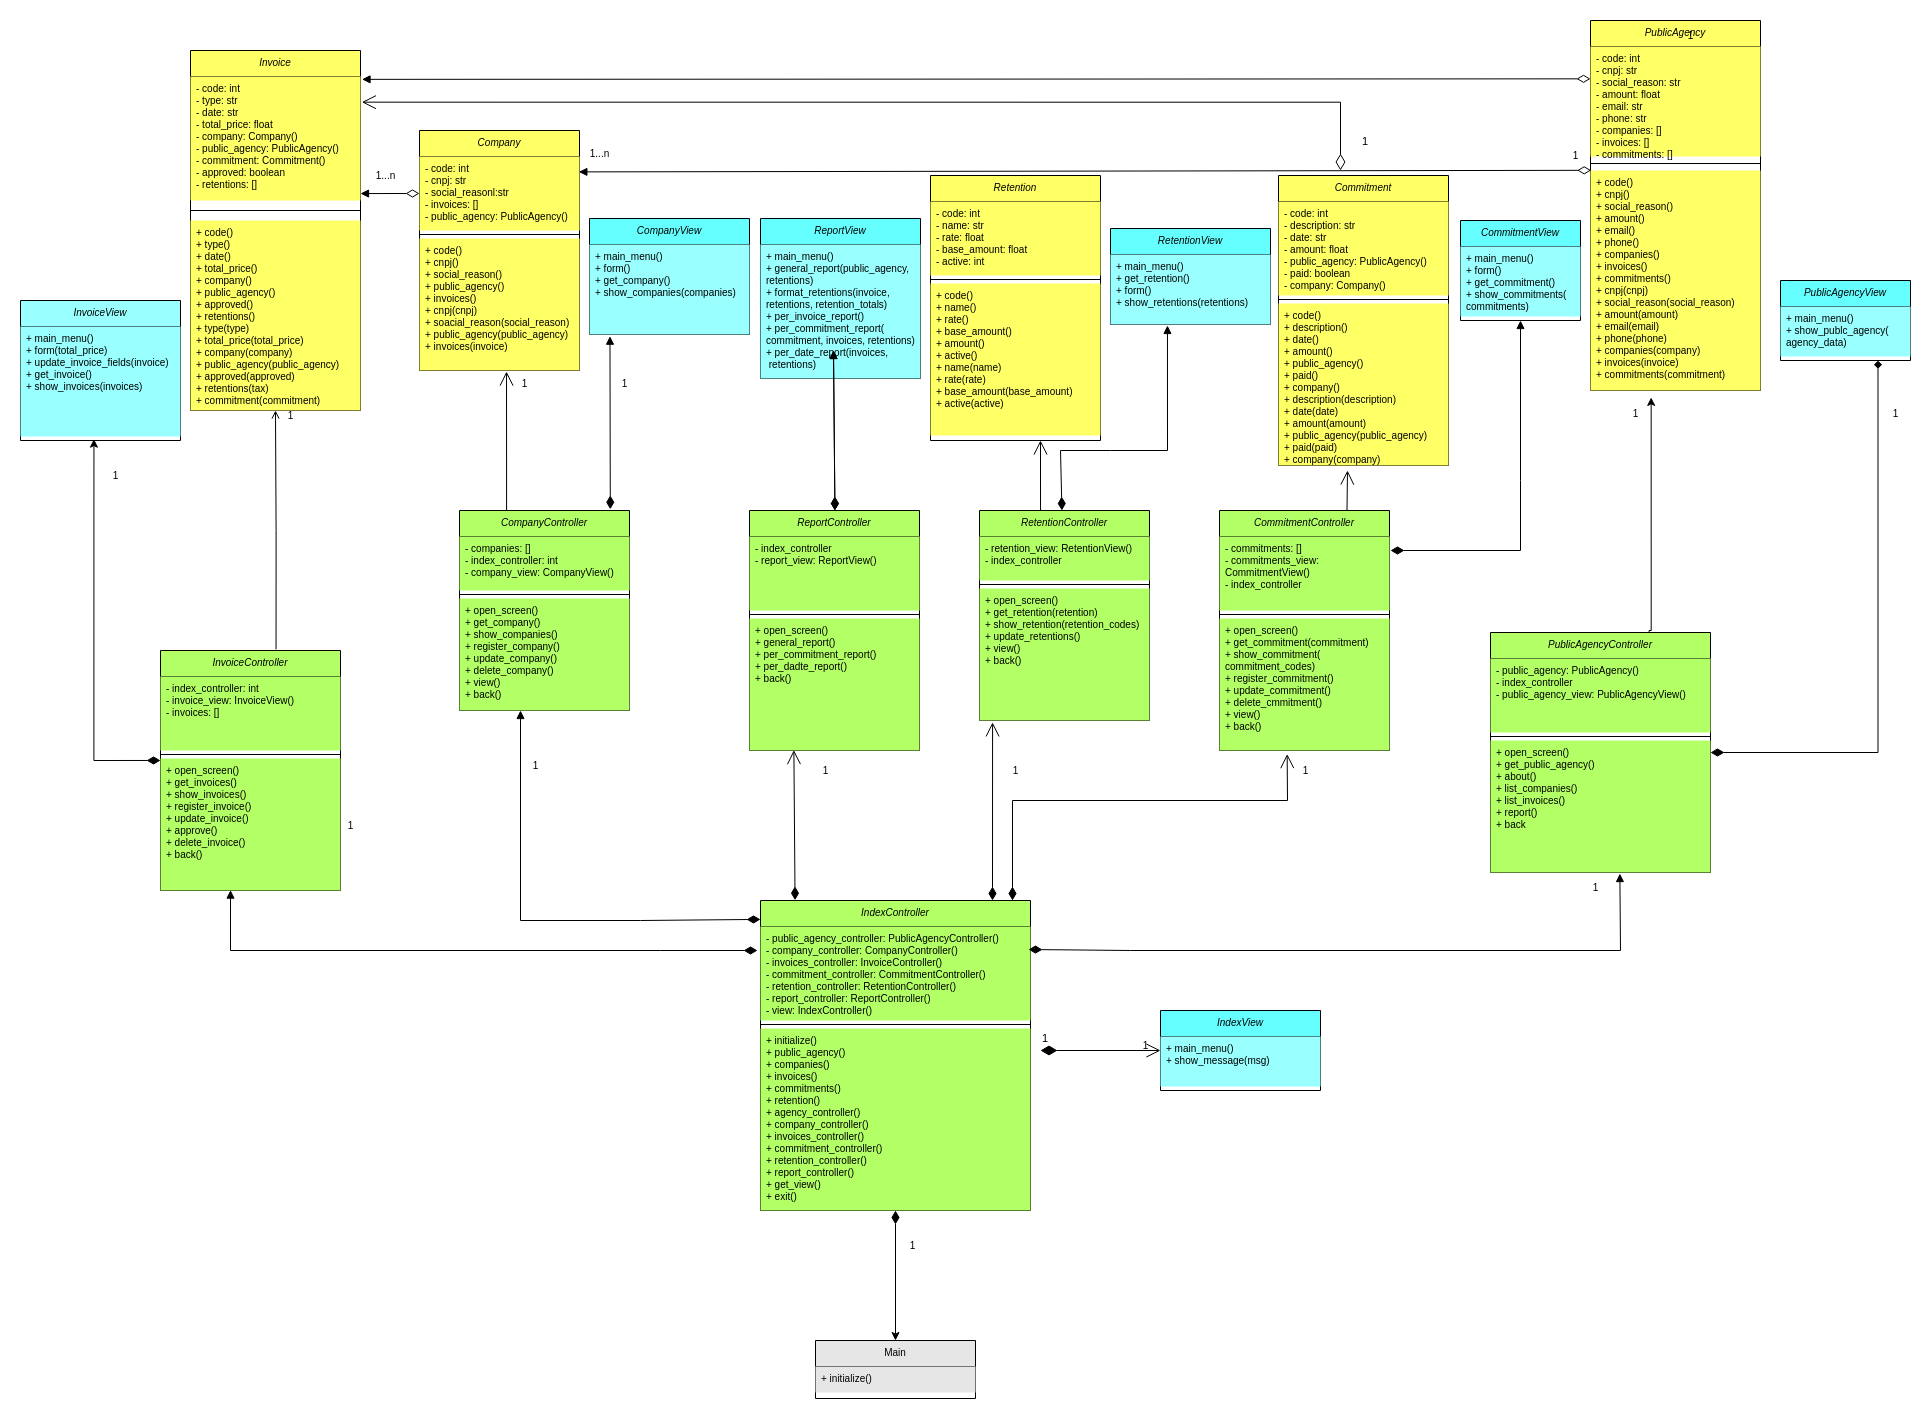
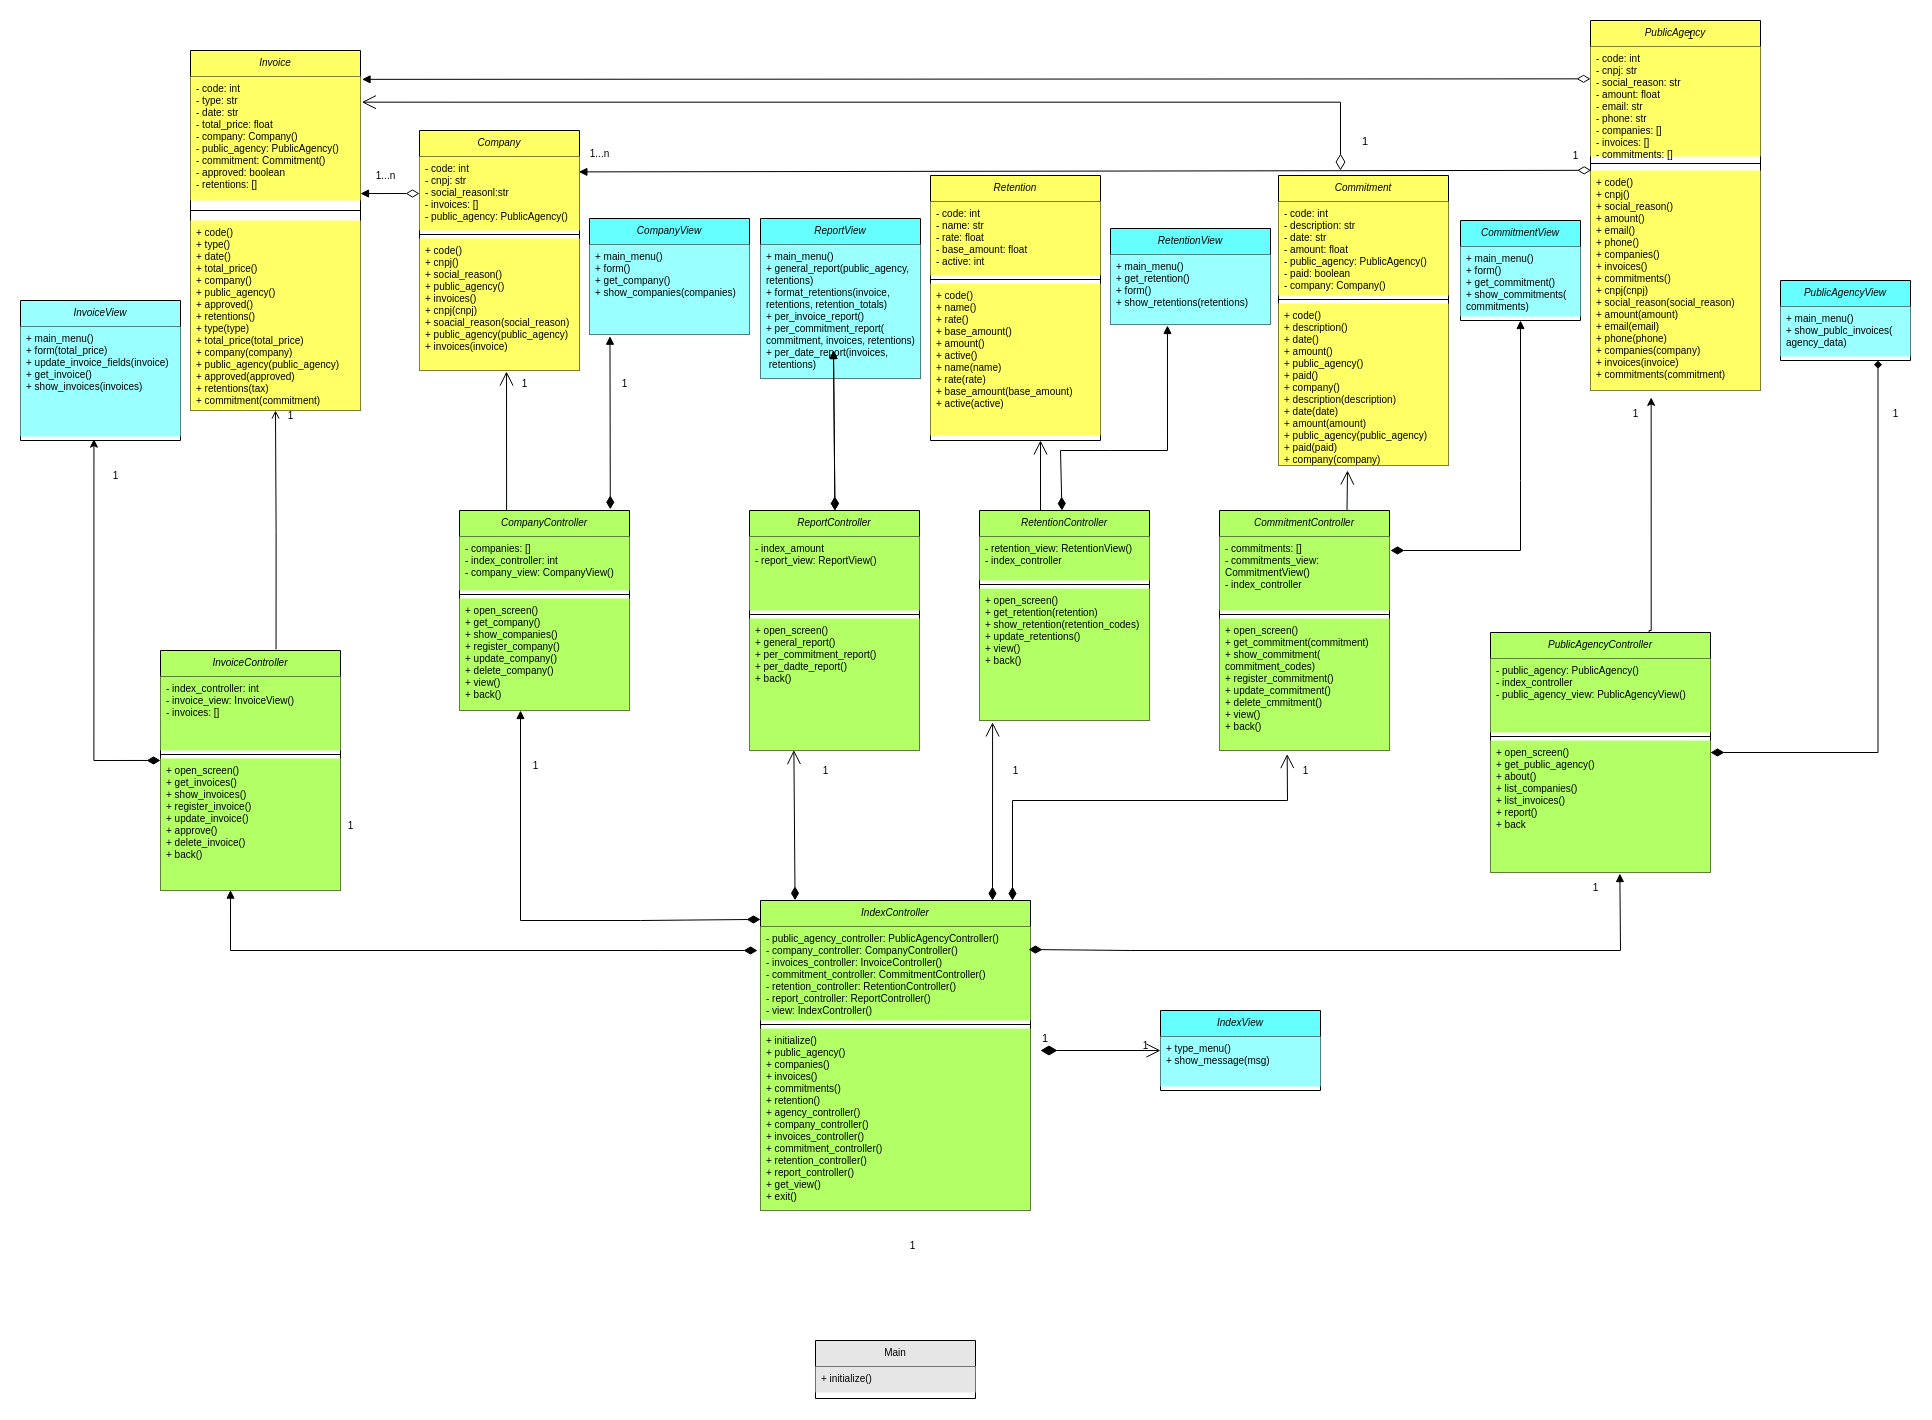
- <mxCell id="15" value="+ main_menu()&#10;+ show_publc_agency(&#10;agency_data)" style="text;align=left;verticalAlign=top;spacingLeft=4;spacingRight=4;overflow=hidden;rotatable=0;points=[[0,0.5],[1,0.5]];portConstraint=eastwest;fontSize=10;fillColor=#99FFFF;" parent="14" vertex="1"><mxGeometry y="26" width="130" height="50" as="geometry" /></mxCell>
+ <mxCell id="15" value="+ main_menu()&#10;+ show_publc_invoices(&#10;agency_data)" style="text;align=left;verticalAlign=top;spacingLeft=4;spacingRight=4;overflow=hidden;rotatable=0;points=[[0,0.5],[1,0.5]];portConstraint=eastwest;fontSize=10;fillColor=#99FFFF;" parent="14" vertex="1"><mxGeometry y="26" width="130" height="50" as="geometry" /></mxCell>
- <mxCell id="76" value="- index_controller&#10;- report_view: ReportView()" style="text;align=left;verticalAlign=top;spacingLeft=4;spacingRight=4;overflow=hidden;rotatable=0;points=[[0,0.5],[1,0.5]];portConstraint=eastwest;fontSize=10;fillColor=#B3FF66;" parent="75" vertex="1"><mxGeometry y="26" width="170" height="74" as="geometry" /></mxCell>
+ <mxCell id="76" value="- index_amount&#10;- report_view: ReportView()" style="text;align=left;verticalAlign=top;spacingLeft=4;spacingRight=4;overflow=hidden;rotatable=0;points=[[0,0.5],[1,0.5]];portConstraint=eastwest;fontSize=10;fillColor=#B3FF66;" parent="75" vertex="1"><mxGeometry y="26" width="170" height="74" as="geometry" /></mxCell>
- <mxCell id="102" value="+ main_menu()&#10;+ show_message(msg)" style="text;align=left;verticalAlign=top;spacingLeft=4;spacingRight=4;overflow=hidden;rotatable=0;points=[[0,0.5],[1,0.5]];portConstraint=eastwest;fontSize=10;fillColor=#99FFFF;" parent="101" vertex="1"><mxGeometry y="26" width="160" height="50" as="geometry" /></mxCell>
+ <mxCell id="102" value="+ type_menu()&#10;+ show_message(msg)" style="text;align=left;verticalAlign=top;spacingLeft=4;spacingRight=4;overflow=hidden;rotatable=0;points=[[0,0.5],[1,0.5]];portConstraint=eastwest;fontSize=10;fillColor=#99FFFF;" parent="101" vertex="1"><mxGeometry y="26" width="160" height="50" as="geometry" /></mxCell>
- <mxCell id="33" value="" style="edgeStyle=orthogonalEdgeStyle;rounded=0;orthogonalLoop=1;jettySize=auto;html=1;startArrow=diamondThin;startFill=1;startSize=11;entryX=0.5;entryY=0;entryDx=0;entryDy=0;fontSize=10;" parent="1" source="34" target="38" edge="1"><mxGeometry relative="1" as="geometry"><mxPoint x="895" y="1090" as="targetPoint" /><Array as="points" /></mxGeometry></mxCell>
